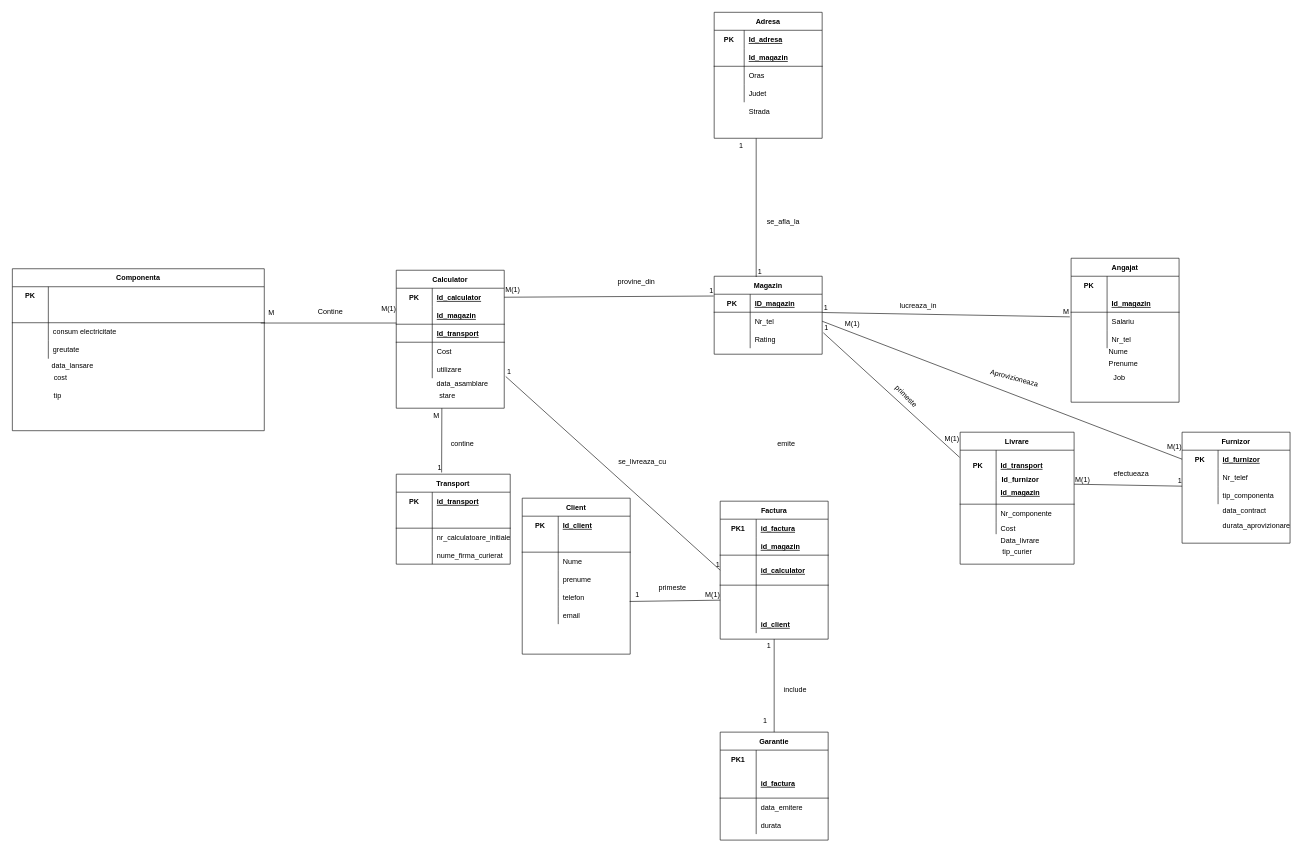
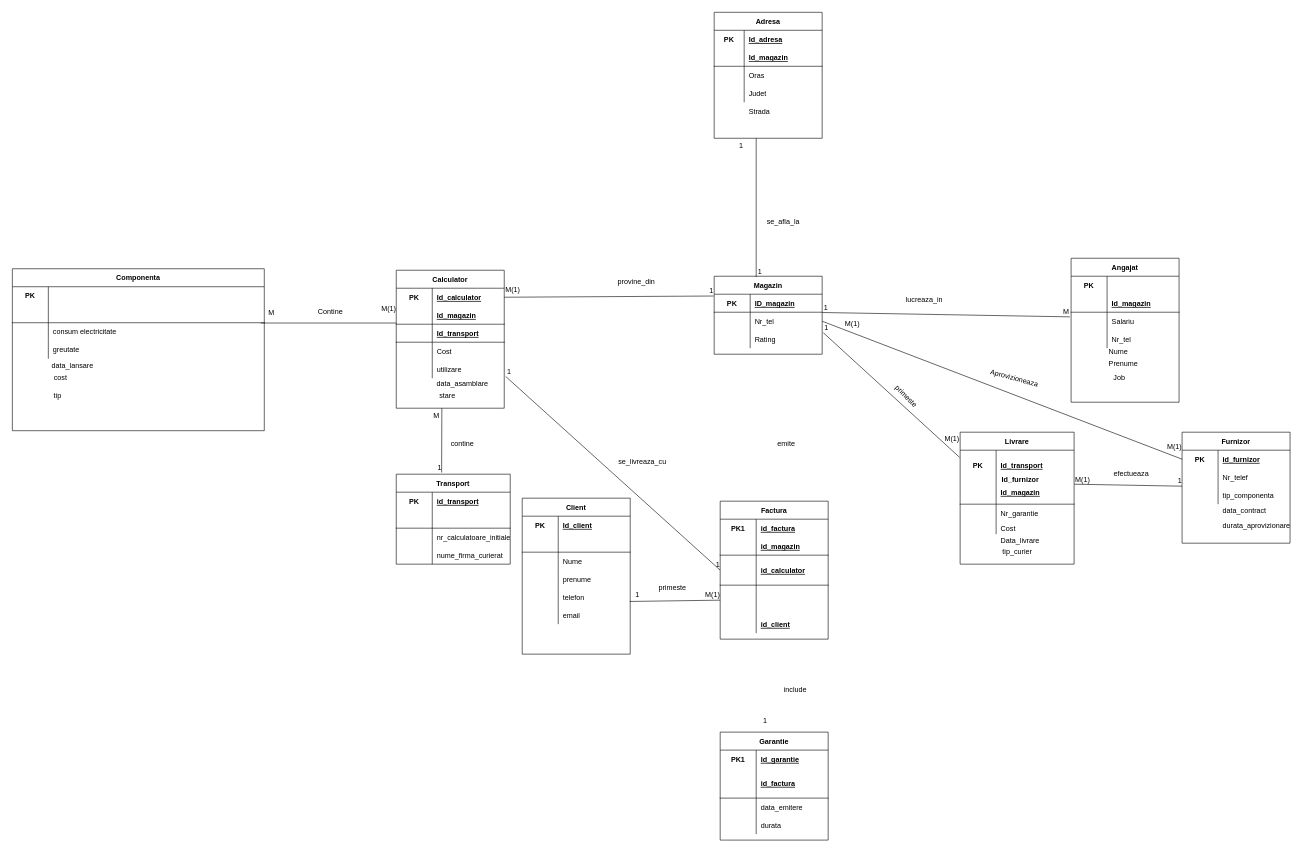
- <mxCell id="158" value="lucreaza_in" style="text;html=1;align=center;verticalAlign=middle;resizable=0;points=[];autosize=1;strokeColor=none;" parent="1" vertex="1"><mxGeometry x="1490" y="500" width="80" height="20" as="geometry" /></mxCell>
+ <mxCell id="158" value="lucreaza_in" style="text;html=1;align=center;verticalAlign=middle;resizable=0;points=[];autosize=1;strokeColor=none;" parent="1" vertex="1"><mxGeometry x="1500" y="490" width="80" height="20" as="geometry" /></mxCell>
- <mxCell id="115" value="Nr_componente" style="shape=partialRectangle;connectable=0;fillColor=none;top=0;left=0;bottom=0;right=0;align=left;spacingLeft=6;overflow=hidden;" parent="113" vertex="1"><mxGeometry x="60" width="130" height="30" as="geometry" /></mxCell>
+ <mxCell id="115" value="Nr_garantie" style="shape=partialRectangle;connectable=0;fillColor=none;top=0;left=0;bottom=0;right=0;align=left;spacingLeft=6;overflow=hidden;" parent="113" vertex="1"><mxGeometry x="60" width="130" height="30" as="geometry" /></mxCell>
- <mxCell id="187" value="" style="endArrow=none;html=1;rounded=0;entryX=0.5;entryY=1;entryDx=0;entryDy=0;startArrow=none;exitX=0.5;exitY=0;exitDx=0;exitDy=0;" parent="1" source="119" target="37" edge="1"><mxGeometry relative="1" as="geometry"><mxPoint x="1447.488" y="1141.494" as="sourcePoint" /><mxPoint x="1530" y="1120" as="targetPoint" /></mxGeometry></mxCell>
- <mxCell id="188" value="1" style="resizable=0;html=1;align=right;verticalAlign=bottom;" parent="187" connectable="0" vertex="1"><mxGeometry x="1" relative="1" as="geometry"><mxPoint x="-5" y="20" as="offset" /></mxGeometry></mxCell>
+ <mxCell id="122" value="Id_garantie" style="shape=partialRectangle;connectable=0;fillColor=none;top=0;left=0;bottom=0;right=0;align=left;spacingLeft=6;fontStyle=5;overflow=hidden;" parent="120" vertex="1"><mxGeometry x="60" width="120" height="30" as="geometry"><mxRectangle width="120" height="30" as="alternateBounds" /></mxGeometry></mxCell>
